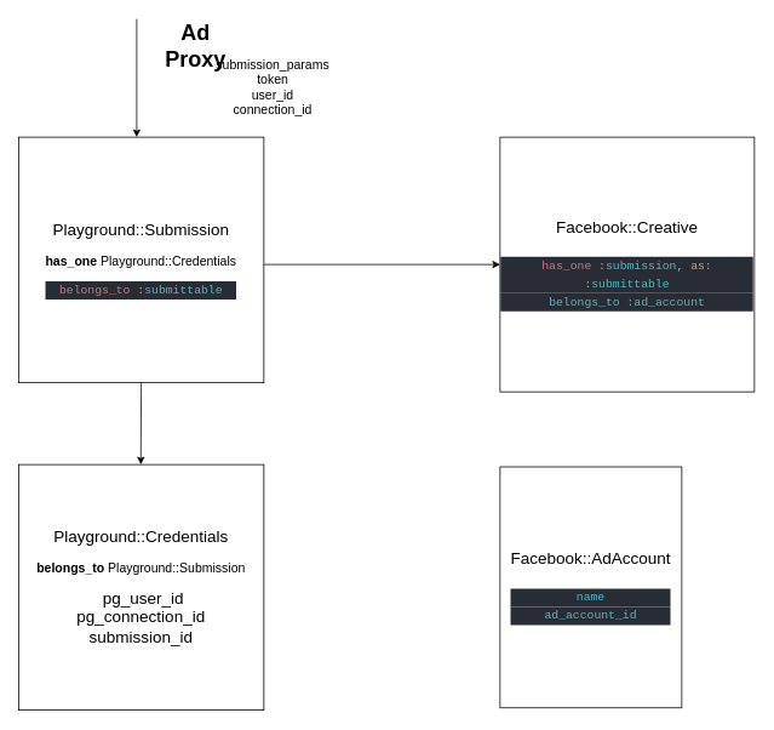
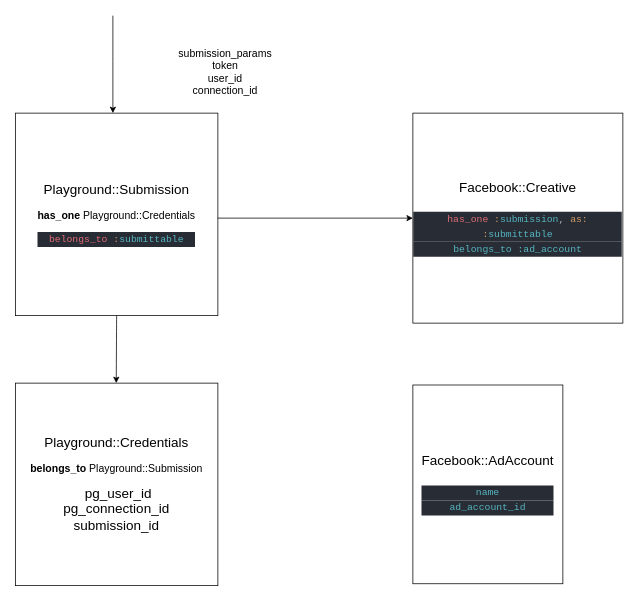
- <mxCell id="3" value="&lt;h1&gt;Ad Proxy&lt;/h1&gt;" style="text;html=1;strokeColor=none;fillColor=none;align=center;verticalAlign=middle;whiteSpace=wrap;rounded=0;" vertex="1" parent="1"><mxGeometry x="170" y="30" width="90" height="40" as="geometry" /></mxCell>
